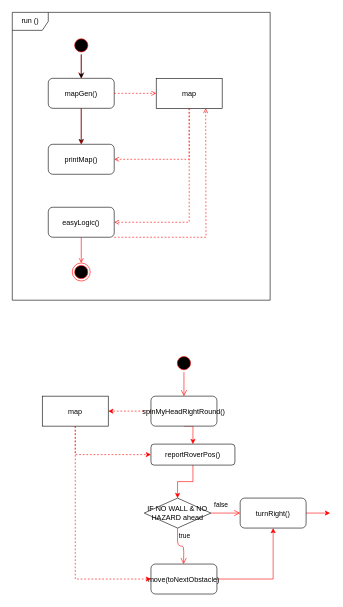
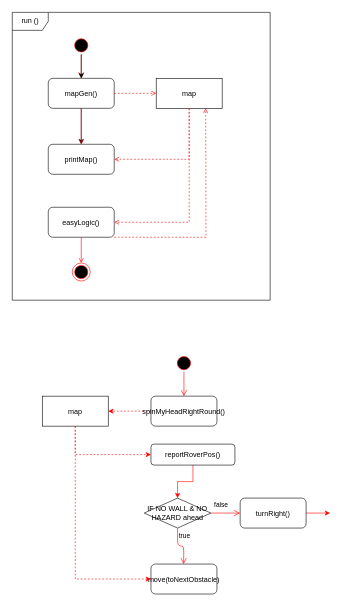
- <mxCell id="21" style="edgeStyle=orthogonalEdgeStyle;rounded=0;orthogonalLoop=1;jettySize=auto;html=1;exitX=0.5;exitY=1;exitDx=0;exitDy=0;entryX=0.5;entryY=0;entryDx=0;entryDy=0;strokeColor=#FF0000;" edge="1" parent="1" source="23" target="25"><mxGeometry relative="1" as="geometry" /></mxCell>
- <mxCell id="31" style="edgeStyle=orthogonalEdgeStyle;rounded=0;orthogonalLoop=1;jettySize=auto;html=1;exitX=1;exitY=0.5;exitDx=0;exitDy=0;entryX=0.5;entryY=1;entryDx=0;entryDy=0;strokeColor=#FF0000;" edge="1" parent="1" source="32" target="30"><mxGeometry relative="1" as="geometry" /></mxCell>
